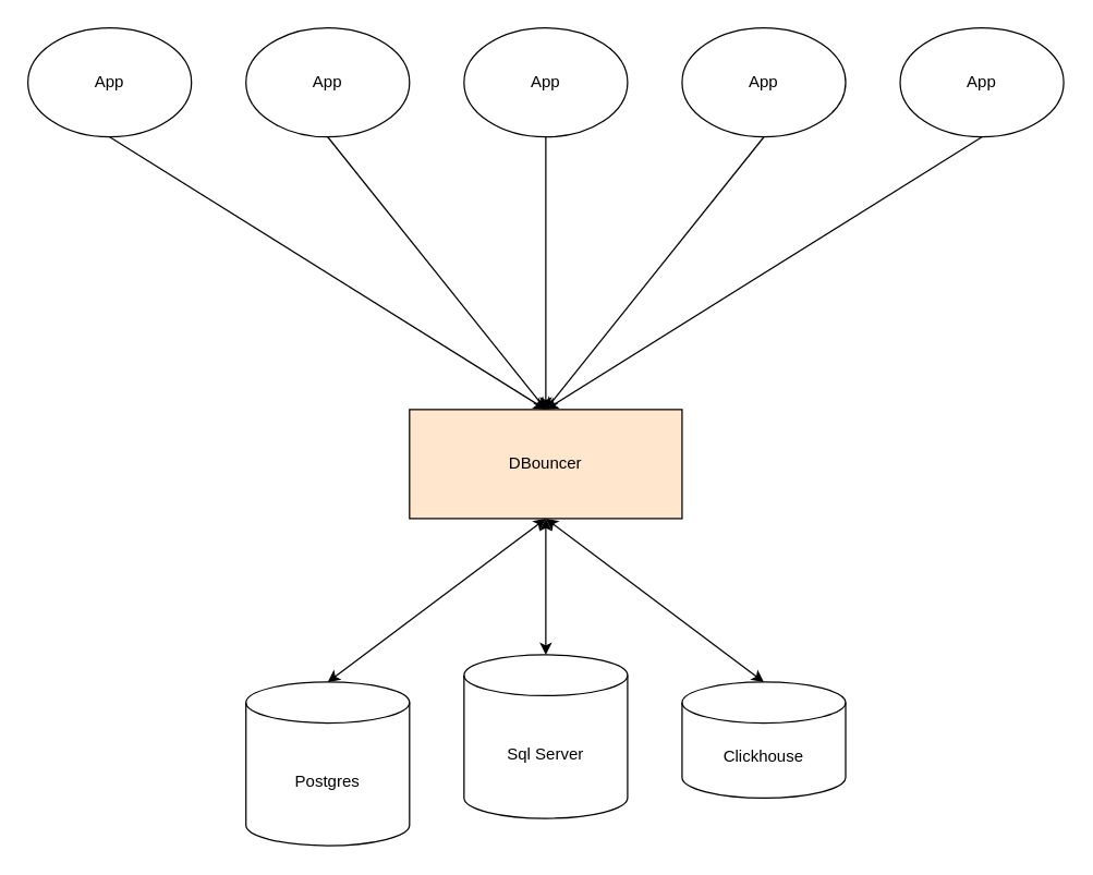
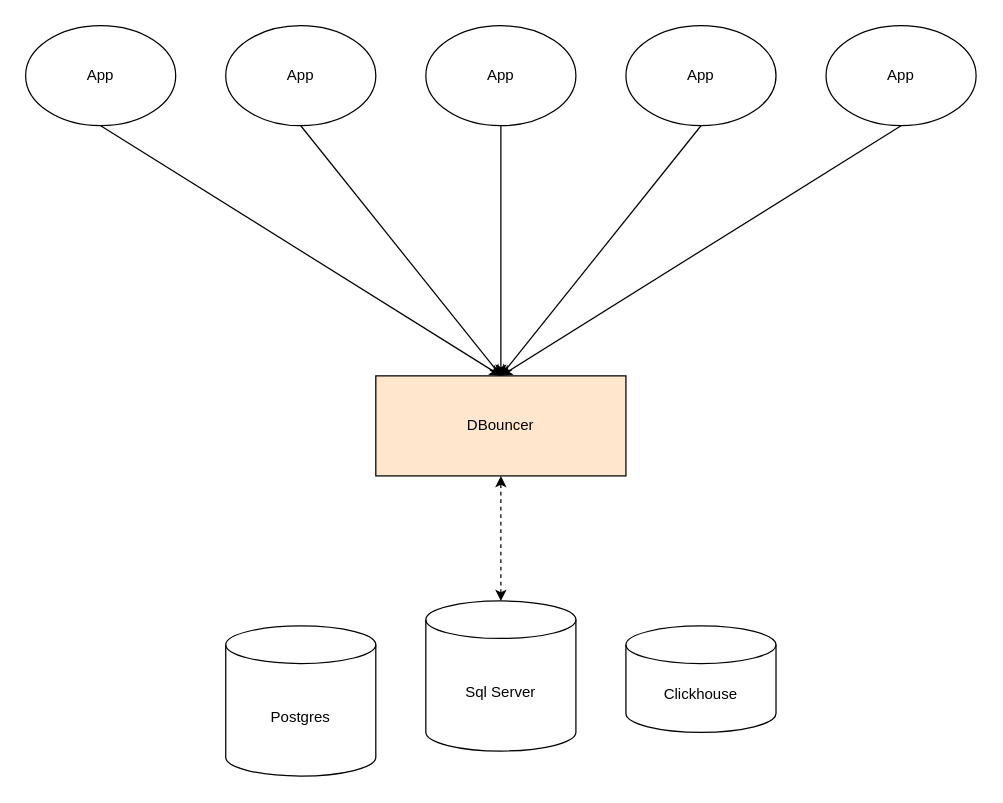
- <mxCell id="18" value="" style="endArrow=classic;startArrow=classic;html=1;rounded=0;exitX=0.5;exitY=0;exitDx=0;exitDy=0;exitPerimeter=0;entryX=0.5;entryY=1;entryDx=0;entryDy=0;" edge="1" parent="1" source="10" target="2"><mxGeometry width="50" height="50" relative="1" as="geometry"><mxPoint x="250" y="510" as="sourcePoint" /><mxPoint x="410" y="390" as="targetPoint" /></mxGeometry></mxCell>
+ <mxCell id="18" value="" style="endArrow=classic;startArrow=classic;html=1;rounded=0;exitX=0.5;exitY=0;exitDx=0;exitDy=0;exitPerimeter=0;entryX=0.5;entryY=1;entryDx=0;entryDy=0;dashed=1;" edge="1" parent="1" source="10" target="2"><mxGeometry width="50" height="50" relative="1" as="geometry"><mxPoint x="250" y="510" as="sourcePoint" /><mxPoint x="410" y="390" as="targetPoint" /></mxGeometry></mxCell>
- <mxCell id="17" value="" style="endArrow=classic;startArrow=classic;html=1;rounded=0;exitX=0.5;exitY=0;exitDx=0;exitDy=0;exitPerimeter=0;entryX=0.5;entryY=1;entryDx=0;entryDy=0;" edge="1" parent="1" source="9" target="2"><mxGeometry width="50" height="50" relative="1" as="geometry"><mxPoint x="620" y="300" as="sourcePoint" /><mxPoint x="670" y="250" as="targetPoint" /></mxGeometry></mxCell>
- <mxCell id="19" value="" style="endArrow=classic;startArrow=classic;html=1;rounded=0;exitX=0.5;exitY=0;exitDx=0;exitDy=0;exitPerimeter=0;entryX=0.5;entryY=1;entryDx=0;entryDy=0;" edge="1" parent="1" source="11" target="2"><mxGeometry width="50" height="50" relative="1" as="geometry"><mxPoint x="410" y="510" as="sourcePoint" /><mxPoint x="410" y="390" as="targetPoint" /></mxGeometry></mxCell>
